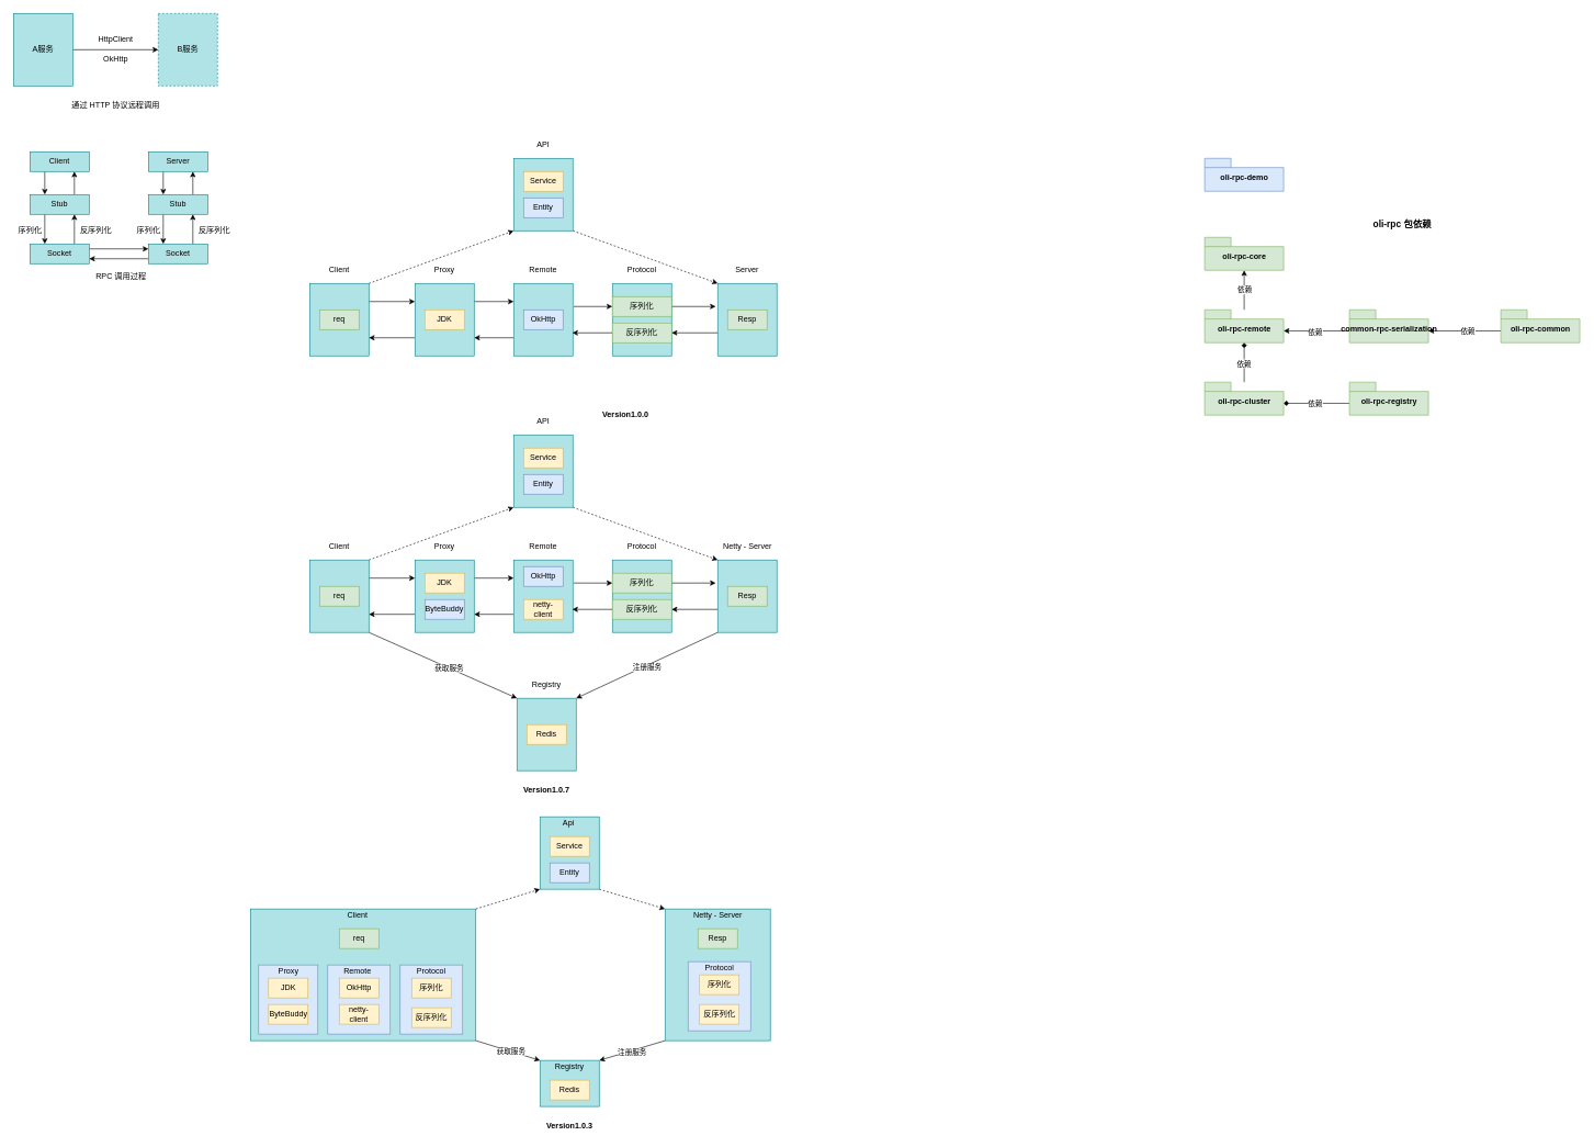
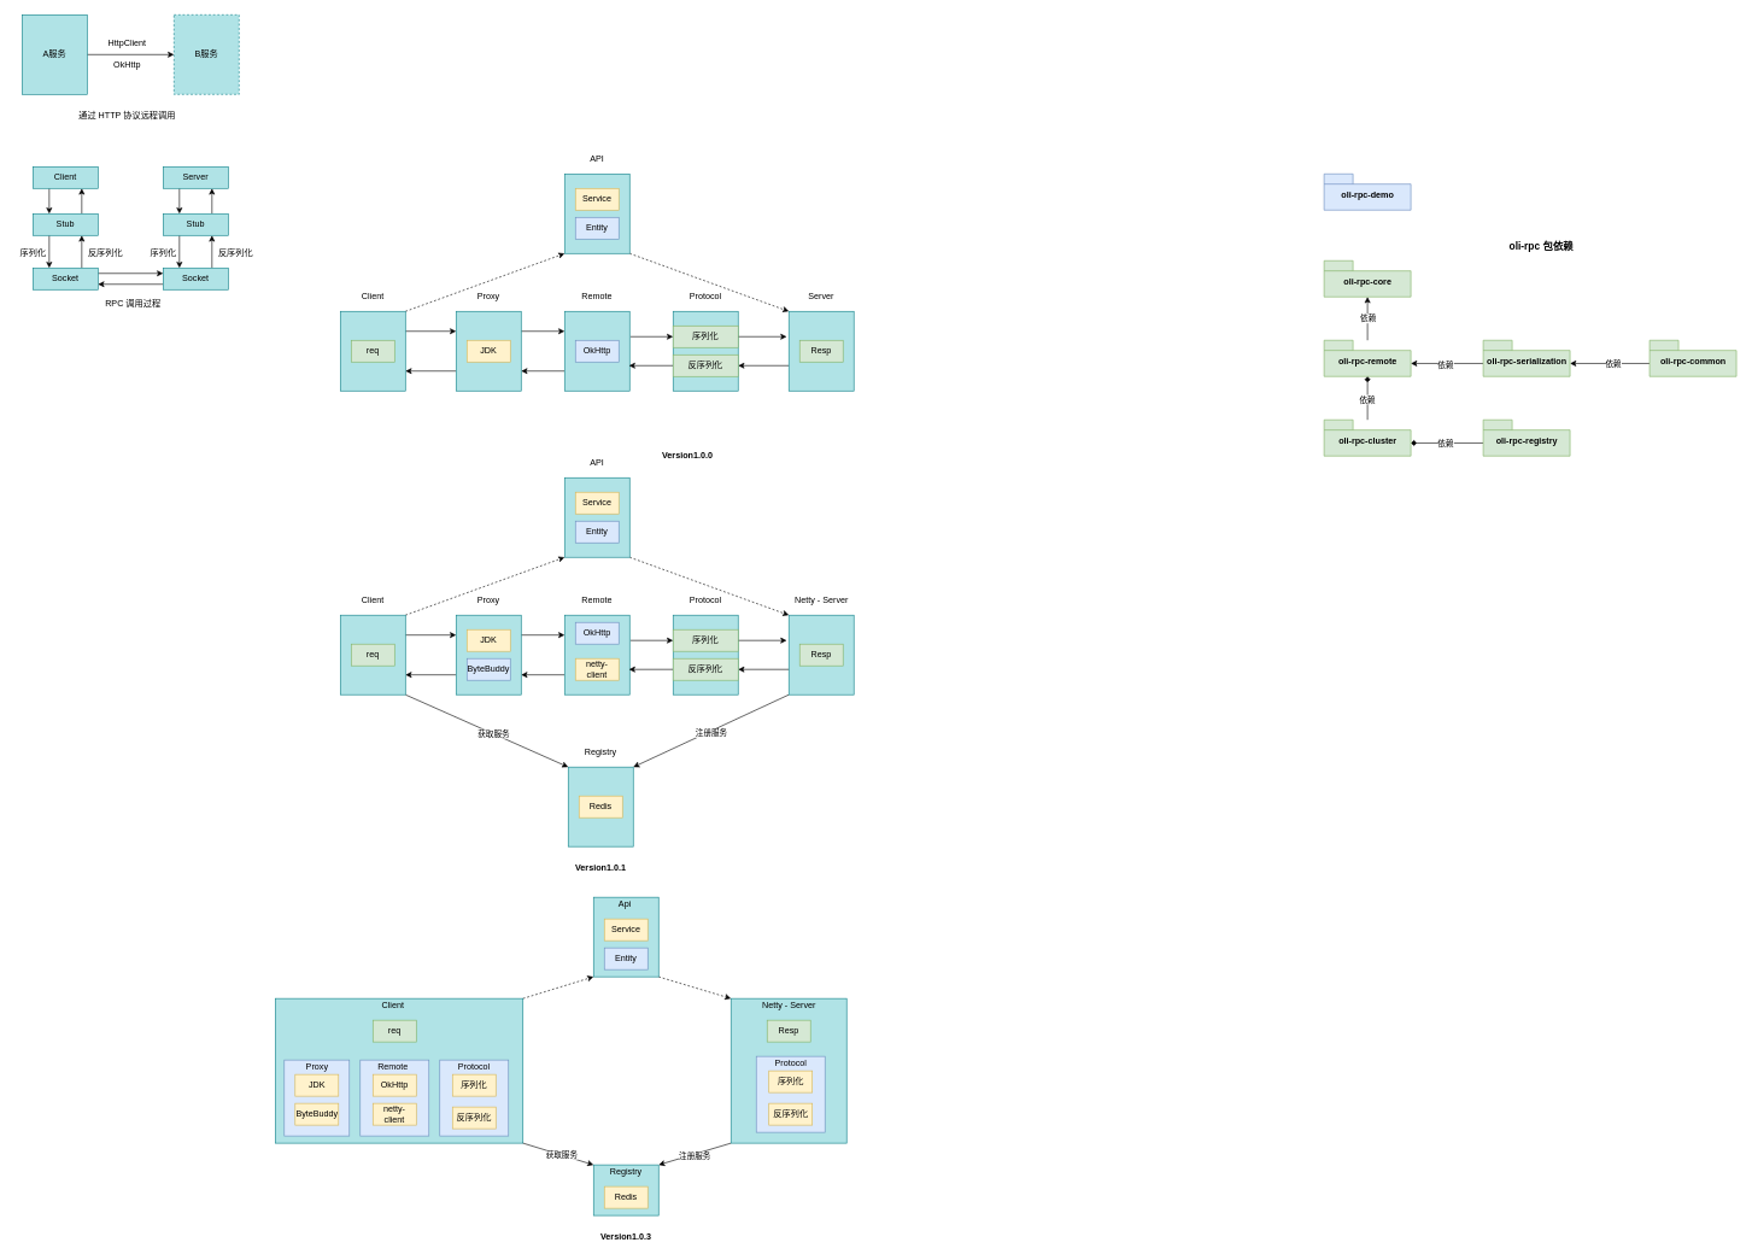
- <mxCell id="131" value="A服务" style="rounded=0;whiteSpace=wrap;html=1;fillColor=#b0e3e6;strokeColor=#0e8088;" parent="1" vertex="1"><mxGeometry x="20" y="20" width="90" height="110" as="geometry" /></mxCell>
+ <mxCell id="131" value="A服务" style="rounded=0;whiteSpace=wrap;html=1;fillColor=#b0e3e6;strokeColor=#0e8088;" parent="1" vertex="1"><mxGeometry x="30" y="20" width="90" height="110" as="geometry" /></mxCell>
- <mxCell id="128" value="common-rpc-serialization" style="shape=folder;fontStyle=1;spacingTop=10;tabWidth=40;tabHeight=14;tabPosition=left;html=1;fillColor=#d5e8d4;strokeColor=#82b366;" parent="1" vertex="1"><mxGeometry x="2050" y="470" width="120" height="50" as="geometry" /></mxCell>
+ <mxCell id="128" value="oli-rpc-serialization" style="shape=folder;fontStyle=1;spacingTop=10;tabWidth=40;tabHeight=14;tabPosition=left;html=1;fillColor=#d5e8d4;strokeColor=#82b366;" parent="1" vertex="1"><mxGeometry x="2050" y="470" width="120" height="50" as="geometry" /></mxCell>
- <mxCell id="62" value="&lt;b&gt;Version1.0.7&lt;/b&gt;" style="text;html=1;strokeColor=none;fillColor=none;align=center;verticalAlign=middle;whiteSpace=wrap;rounded=0;" parent="1" vertex="1"><mxGeometry x="795" y="1190" width="70" height="20" as="geometry" /></mxCell>
+ <mxCell id="62" value="&lt;b&gt;Version1.0.1&lt;/b&gt;" style="text;html=1;strokeColor=none;fillColor=none;align=center;verticalAlign=middle;whiteSpace=wrap;rounded=0;" parent="1" vertex="1"><mxGeometry x="795" y="1190" width="70" height="20" as="geometry" /></mxCell>
